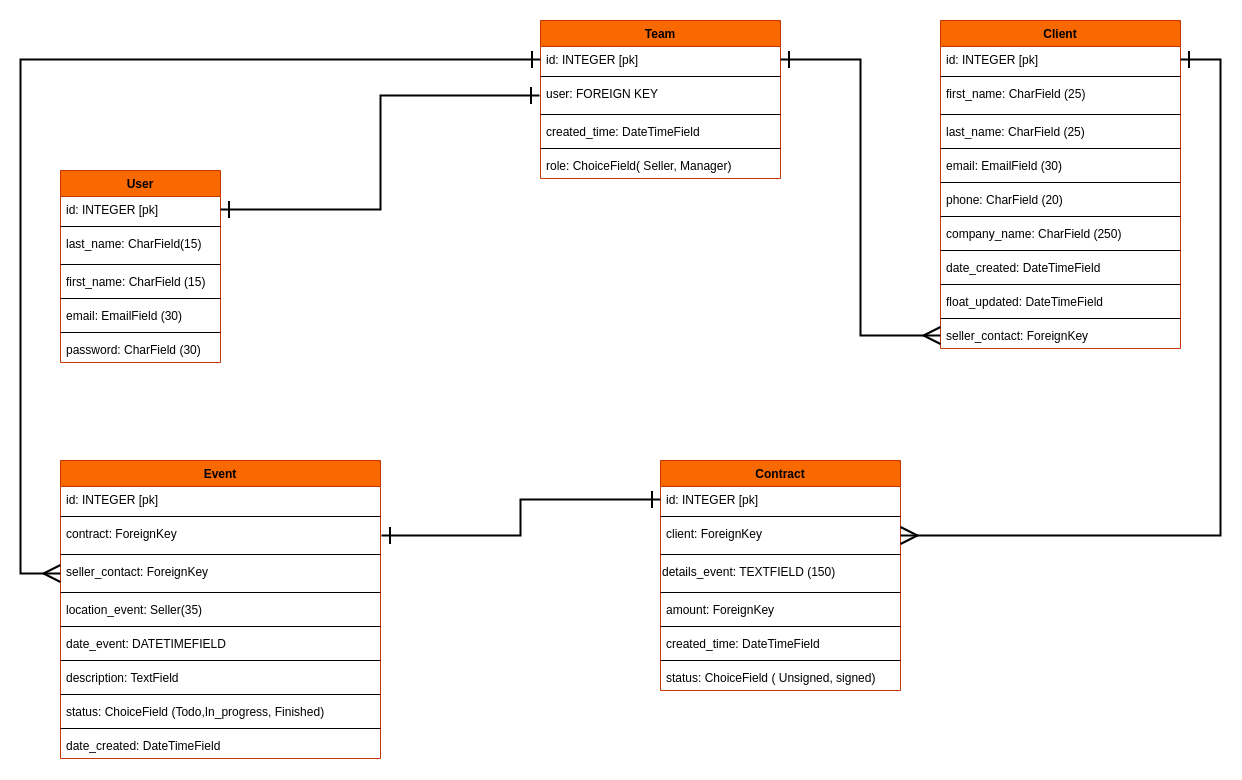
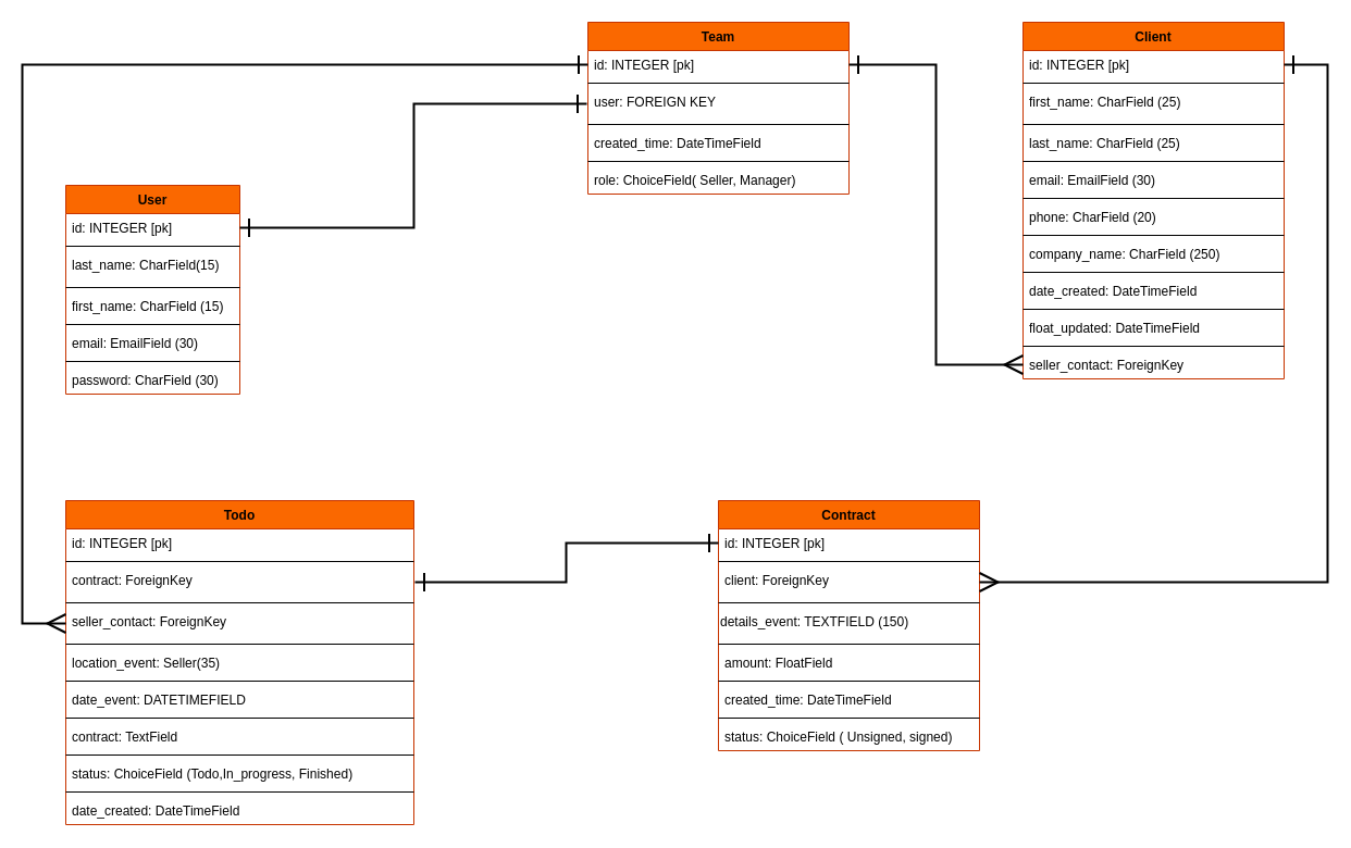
- <mxCell id="50" value="Event&#10;" style="swimlane;fontStyle=1;align=center;verticalAlign=top;childLayout=stackLayout;horizontal=1;startSize=26;horizontalStack=0;resizeParent=1;resizeParentMax=0;resizeLast=0;collapsible=1;marginBottom=0;fillColor=#fa6800;strokeColor=#C73500;fontColor=#000000;" vertex="1" parent="1"><mxGeometry x="60" y="460" width="320" height="298" as="geometry" /></mxCell>
+ <mxCell id="50" value="Todo&#10;" style="swimlane;fontStyle=1;align=center;verticalAlign=top;childLayout=stackLayout;horizontal=1;startSize=26;horizontalStack=0;resizeParent=1;resizeParentMax=0;resizeLast=0;collapsible=1;marginBottom=0;fillColor=#fa6800;strokeColor=#C73500;fontColor=#000000;" vertex="1" parent="1"><mxGeometry x="60" y="460" width="320" height="298" as="geometry" /></mxCell>
- <mxCell id="9" value="amount: ForeignKey" style="text;strokeColor=none;fillColor=none;align=left;verticalAlign=top;spacingLeft=4;spacingRight=4;overflow=hidden;rotatable=0;points=[[0,0.5],[1,0.5]];portConstraint=eastwest;" vertex="1" parent="2"><mxGeometry y="136" width="240" height="26" as="geometry" /></mxCell>
+ <mxCell id="9" value="amount: FloatField" style="text;strokeColor=none;fillColor=none;align=left;verticalAlign=top;spacingLeft=4;spacingRight=4;overflow=hidden;rotatable=0;points=[[0,0.5],[1,0.5]];portConstraint=eastwest;" vertex="1" parent="2"><mxGeometry y="136" width="240" height="26" as="geometry" /></mxCell>
- <mxCell id="61" value="description: TextField" style="text;strokeColor=none;fillColor=none;align=left;verticalAlign=top;spacingLeft=4;spacingRight=4;overflow=hidden;rotatable=0;points=[[0,0.5],[1,0.5]];portConstraint=eastwest;" vertex="1" parent="50"><mxGeometry y="204" width="320" height="26" as="geometry" /></mxCell>
+ <mxCell id="61" value="contract: TextField" style="text;strokeColor=none;fillColor=none;align=left;verticalAlign=top;spacingLeft=4;spacingRight=4;overflow=hidden;rotatable=0;points=[[0,0.5],[1,0.5]];portConstraint=eastwest;" vertex="1" parent="50"><mxGeometry y="204" width="320" height="26" as="geometry" /></mxCell>
